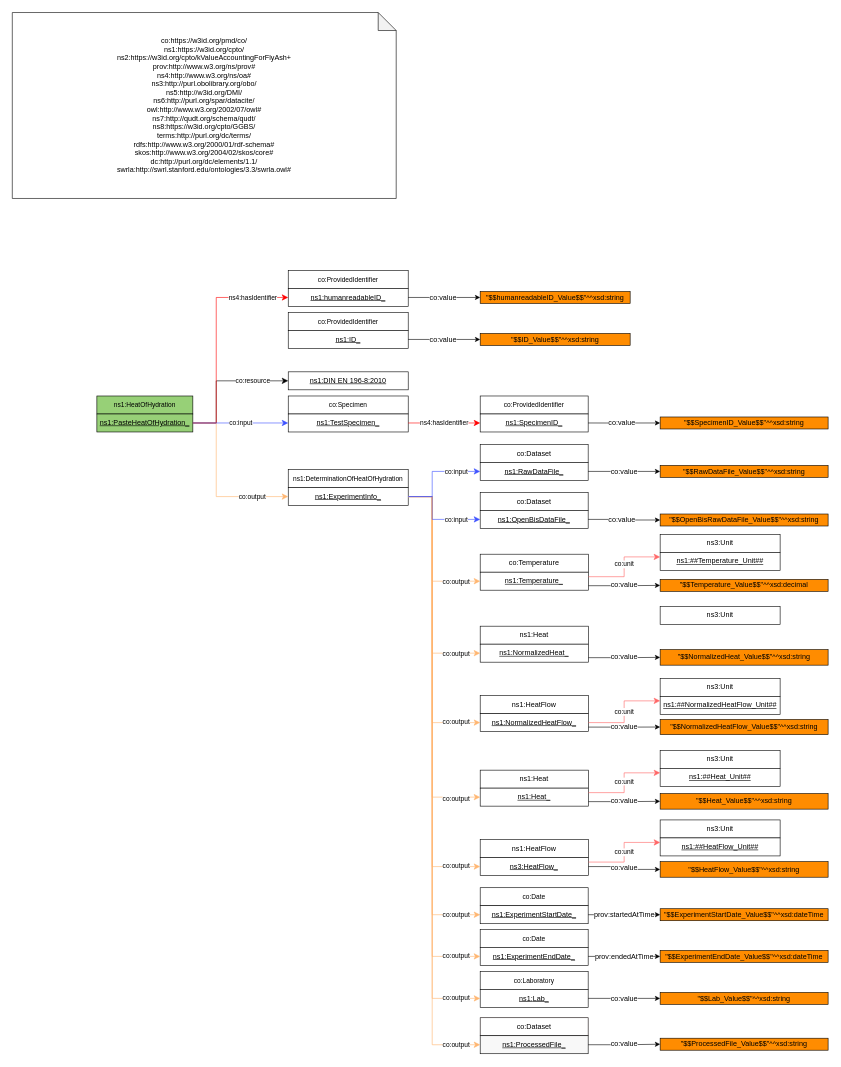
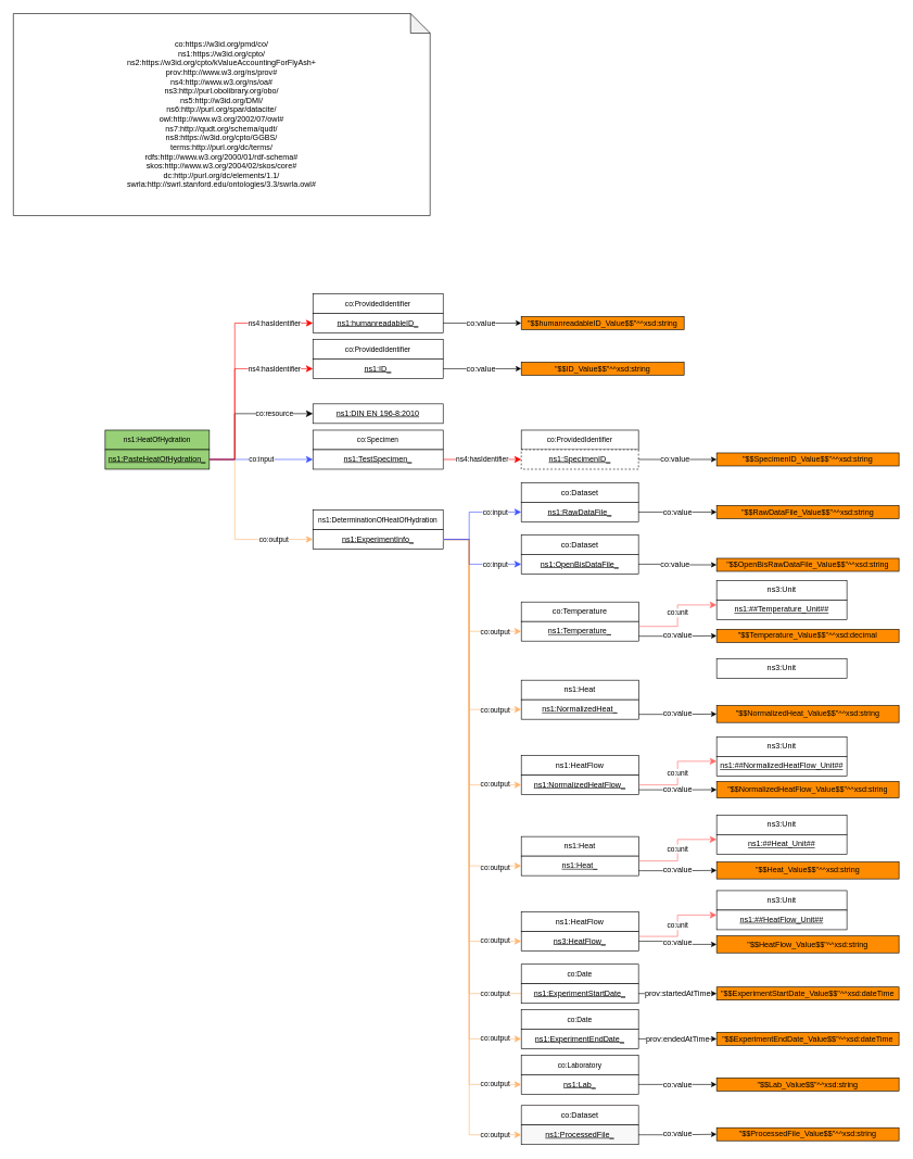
+ <mxCell id="67" value="ns4:hasIdentifier" style="endArrow=classic;html=1;endSize=8;arcSize=0;edgeStyle=orthogonalEdgeStyle;entryX=0;entryY=0.5;entryDx=0;entryDy=0;exitX=1;exitY=0.5;exitDx=0;exitDy=0;fillColor=#FFFFFF;strokeColor=#FF0000;" parent="1" source="3" target="70" edge="1"><mxGeometry width="90" height="26" as="geometry"><mxPoint x="123.26" y="484.5" as="sourcePoint" /><mxPoint x="40.99" y="459.47" as="targetPoint" /><mxPoint x="20" y="-70" as="offset" /><Array as="points"><mxPoint x="360" y="704" /><mxPoint x="360" y="565" /></Array></mxGeometry></mxCell>
- <mxCell id="92" value="&lt;u style=&quot;font-size: 12px&quot;&gt;ns1:&lt;/u&gt;&lt;u&gt;&lt;font style=&quot;font-size: 12px&quot;&gt;SpecimenID_&lt;/font&gt;&lt;/u&gt;" style="rounded=0;whiteSpace=wrap;html=1;snapToPoint=1;fontSize=11;" parent="1" vertex="1"><mxGeometry x="800" y="689.26" width="180" height="30" as="geometry" /></mxCell>
+ <mxCell id="92" value="&lt;u style=&quot;font-size: 12px&quot;&gt;ns1:&lt;/u&gt;&lt;u&gt;&lt;font style=&quot;font-size: 12px&quot;&gt;SpecimenID_&lt;/font&gt;&lt;/u&gt;" style="rounded=0;whiteSpace=wrap;html=1;snapToPoint=1;fontSize=11;dashed=1;" parent="1" vertex="1"><mxGeometry x="800" y="689.26" width="180" height="30" as="geometry" /></mxCell>
- <mxCell id="16" value="co:output" style="endArrow=classic;html=1;endSize=8;arcSize=0;edgeStyle=orthogonalEdgeStyle;entryX=0;entryY=0.5;entryDx=0;entryDy=0;exitX=1;exitY=0.5;exitDx=0;exitDy=0;fillColor=#FFFFFF;strokeColor=#FFB570;" parent="1" source="9" target="19" edge="1"><mxGeometry width="90" height="26" as="geometry"><mxPoint x="2401.56" y="2295" as="sourcePoint" /><mxPoint x="811" y="1017" as="targetPoint" /><mxPoint x="20" y="348" as="offset" /><Array as="points"><mxPoint x="720" y="827" /><mxPoint x="720" y="1524" /></Array></mxGeometry></mxCell>
+ <mxCell id="16" value="co:output" style="endArrow=none;html=1;endSize=8;arcSize=0;edgeStyle=orthogonalEdgeStyle;entryX=0;entryY=0.5;entryDx=0;entryDy=0;exitX=1;exitY=0.5;exitDx=0;exitDy=0;fillColor=#FFFFFF;strokeColor=#FFB570;" parent="1" source="9" target="19" edge="1"><mxGeometry width="90" height="26" as="geometry"><mxPoint x="2401.56" y="2295" as="sourcePoint" /><mxPoint x="811" y="1017" as="targetPoint" /><mxPoint x="20" y="348" as="offset" /><Array as="points"><mxPoint x="720" y="827" /><mxPoint x="720" y="1524" /></Array></mxGeometry></mxCell>
